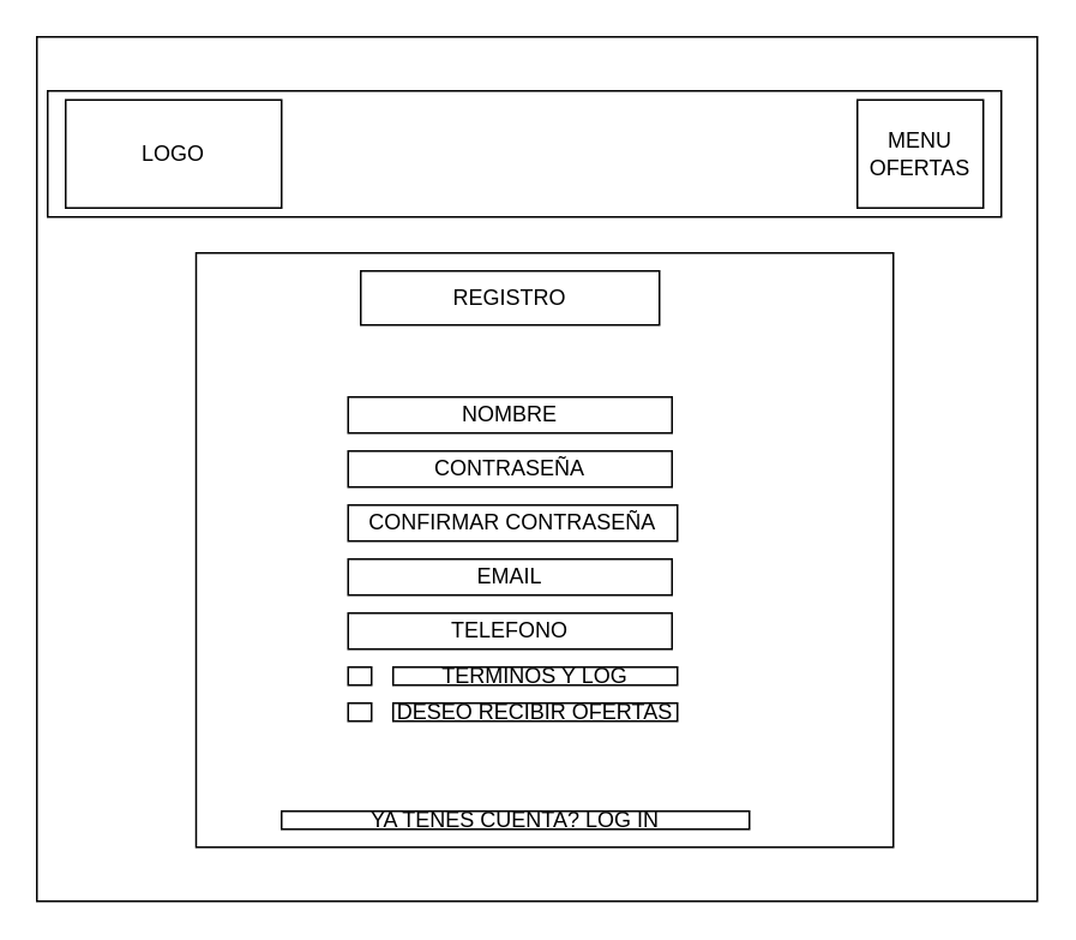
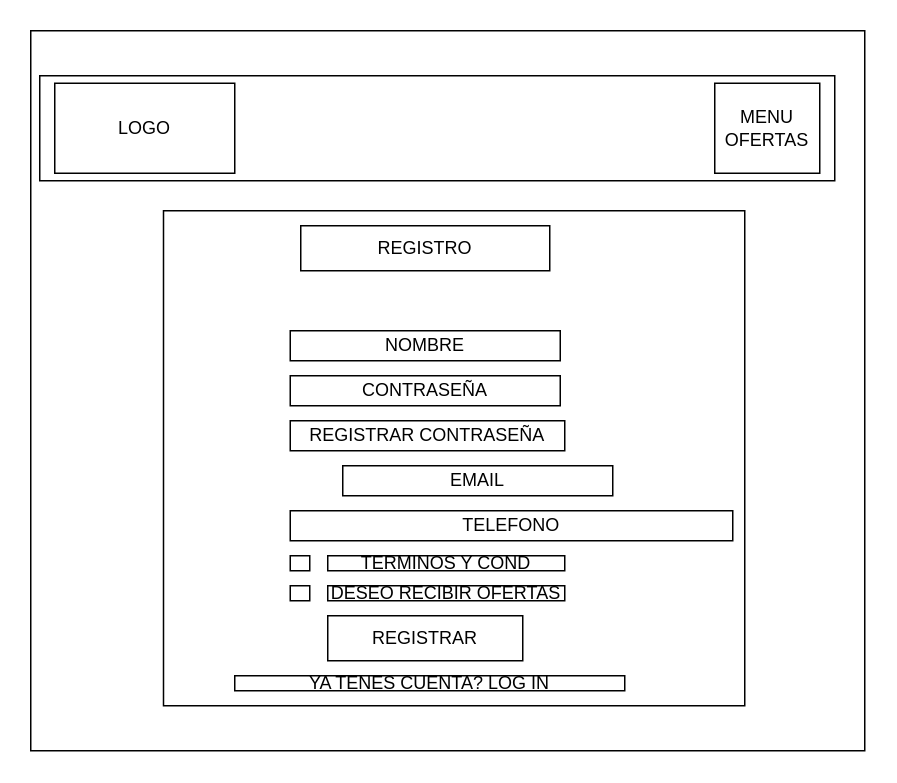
- <mxCell id="12" value="CONFIRMAR CONTRASEÑA" style="rounded=0;whiteSpace=wrap;html=1;" vertex="1" parent="1"><mxGeometry x="193" y="280" width="183" height="20" as="geometry" /></mxCell>
+ <mxCell id="12" value="REGISTRAR CONTRASEÑA" style="rounded=0;whiteSpace=wrap;html=1;" vertex="1" parent="1"><mxGeometry x="193" y="280" width="183" height="20" as="geometry" /></mxCell>
- <mxCell id="7" value="EMAIL" style="rounded=0;whiteSpace=wrap;html=1;" vertex="1" parent="1"><mxGeometry x="193" y="310" width="180" height="20" as="geometry" /></mxCell>
+ <mxCell id="7" value="EMAIL" style="rounded=0;whiteSpace=wrap;html=1;" vertex="1" parent="1"><mxGeometry x="228" y="310" width="180" height="20" as="geometry" /></mxCell>
- <mxCell id="8" value="TELEFONO" style="rounded=0;whiteSpace=wrap;html=1;" vertex="1" parent="1"><mxGeometry x="193" y="340" width="180" height="20" as="geometry" /></mxCell>
+ <mxCell id="8" value="TELEFONO" style="rounded=0;whiteSpace=wrap;html=1;" vertex="1" parent="1"><mxGeometry x="193" y="340" width="295" height="20" as="geometry" /></mxCell>
- <mxCell id="15" value="TERMINOS Y LOG" style="rounded=0;whiteSpace=wrap;html=1;" vertex="1" parent="1"><mxGeometry x="218" y="370" width="158" height="10" as="geometry" /></mxCell>
+ <mxCell id="15" value="TERMINOS Y COND" style="rounded=0;whiteSpace=wrap;html=1;" vertex="1" parent="1"><mxGeometry x="218" y="370" width="158" height="10" as="geometry" /></mxCell>
+ <mxCell id="10" value="REGISTRAR" style="rounded=0;whiteSpace=wrap;html=1;" vertex="1" parent="1"><mxGeometry x="218" y="410" width="130" height="30" as="geometry" /></mxCell>
